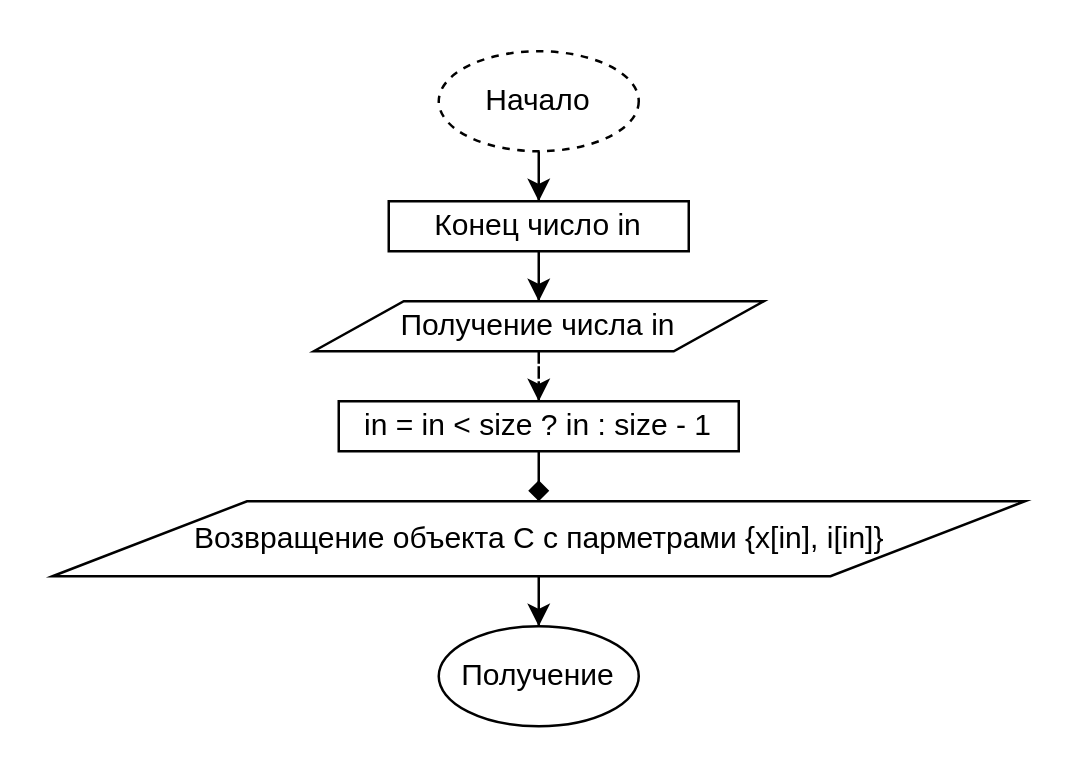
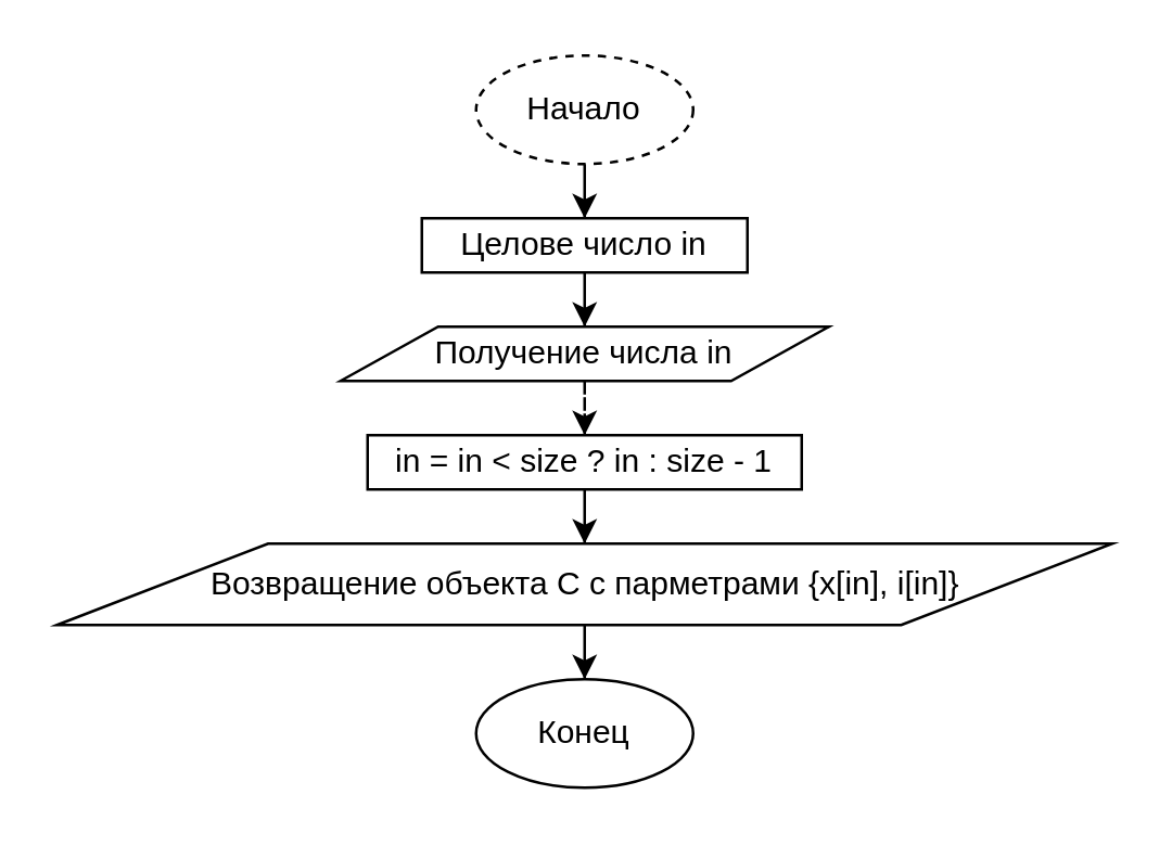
- <mxCell id="5" value="Конец число in" style="rounded=0;whiteSpace=wrap;html=1;" vertex="1" parent="1"><mxGeometry x="155" y="80" width="120" height="20" as="geometry" /></mxCell>
+ <mxCell id="5" value="Целове число in" style="rounded=0;whiteSpace=wrap;html=1;" vertex="1" parent="1"><mxGeometry x="155" y="80" width="120" height="20" as="geometry" /></mxCell>
- <mxCell id="8" style="edgeStyle=orthogonalEdgeStyle;rounded=0;orthogonalLoop=1;jettySize=auto;html=1;entryX=0.5;entryY=0;entryDx=0;entryDy=0;endArrow=diamond;" edge="1" parent="1" source="9" target="12"><mxGeometry relative="1" as="geometry" /></mxCell>
+ <mxCell id="8" style="edgeStyle=orthogonalEdgeStyle;rounded=0;orthogonalLoop=1;jettySize=auto;html=1;entryX=0.5;entryY=0;entryDx=0;entryDy=0;" edge="1" parent="1" source="9" target="12"><mxGeometry relative="1" as="geometry" /></mxCell>
- <mxCell id="10" value="Получение" style="ellipse;whiteSpace=wrap;html=1;" vertex="1" parent="1"><mxGeometry x="175" y="250" width="80" height="40" as="geometry" /></mxCell>
+ <mxCell id="10" value="Конец" style="ellipse;whiteSpace=wrap;html=1;" vertex="1" parent="1"><mxGeometry x="175" y="250" width="80" height="40" as="geometry" /></mxCell>
